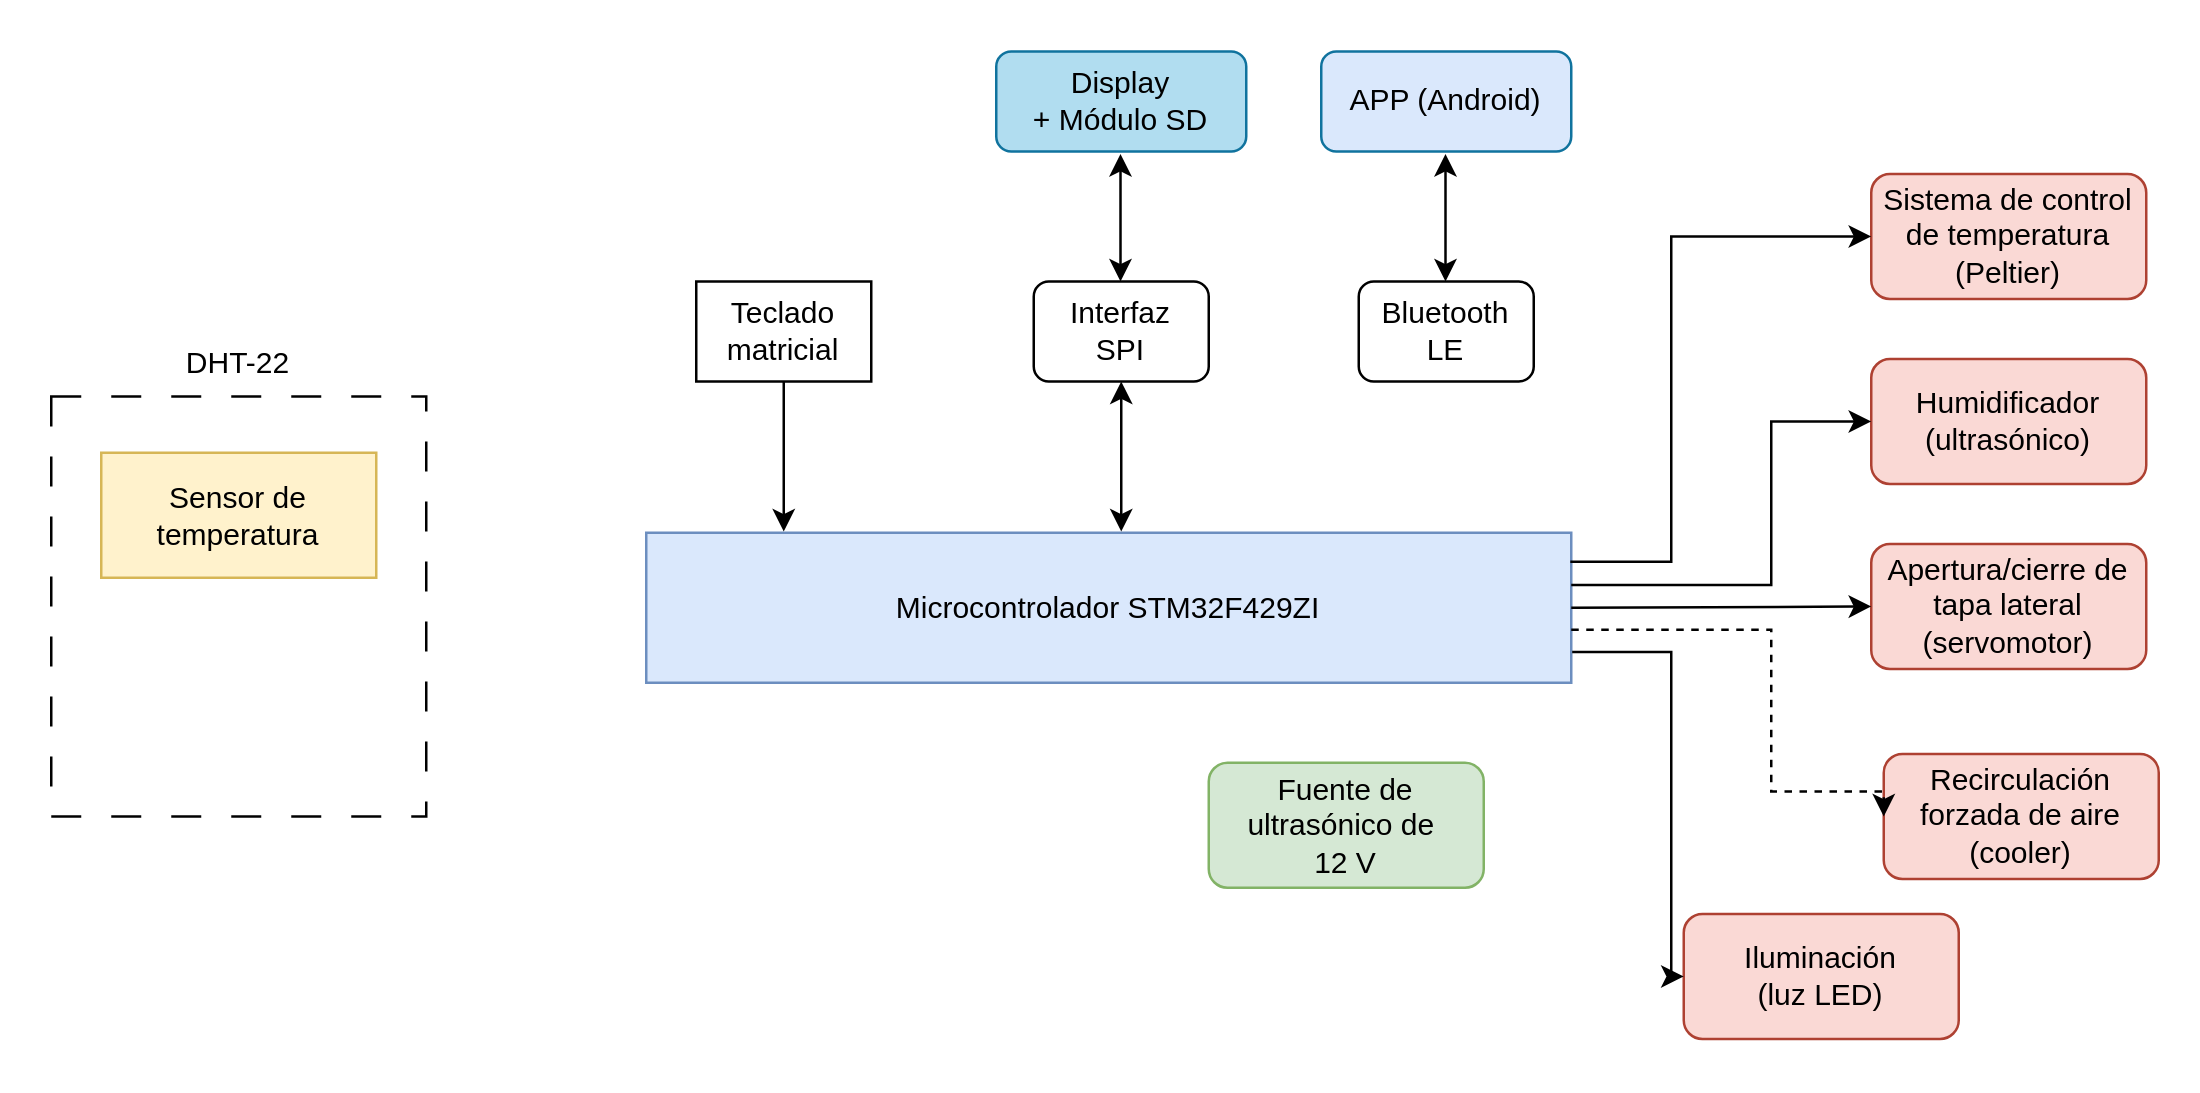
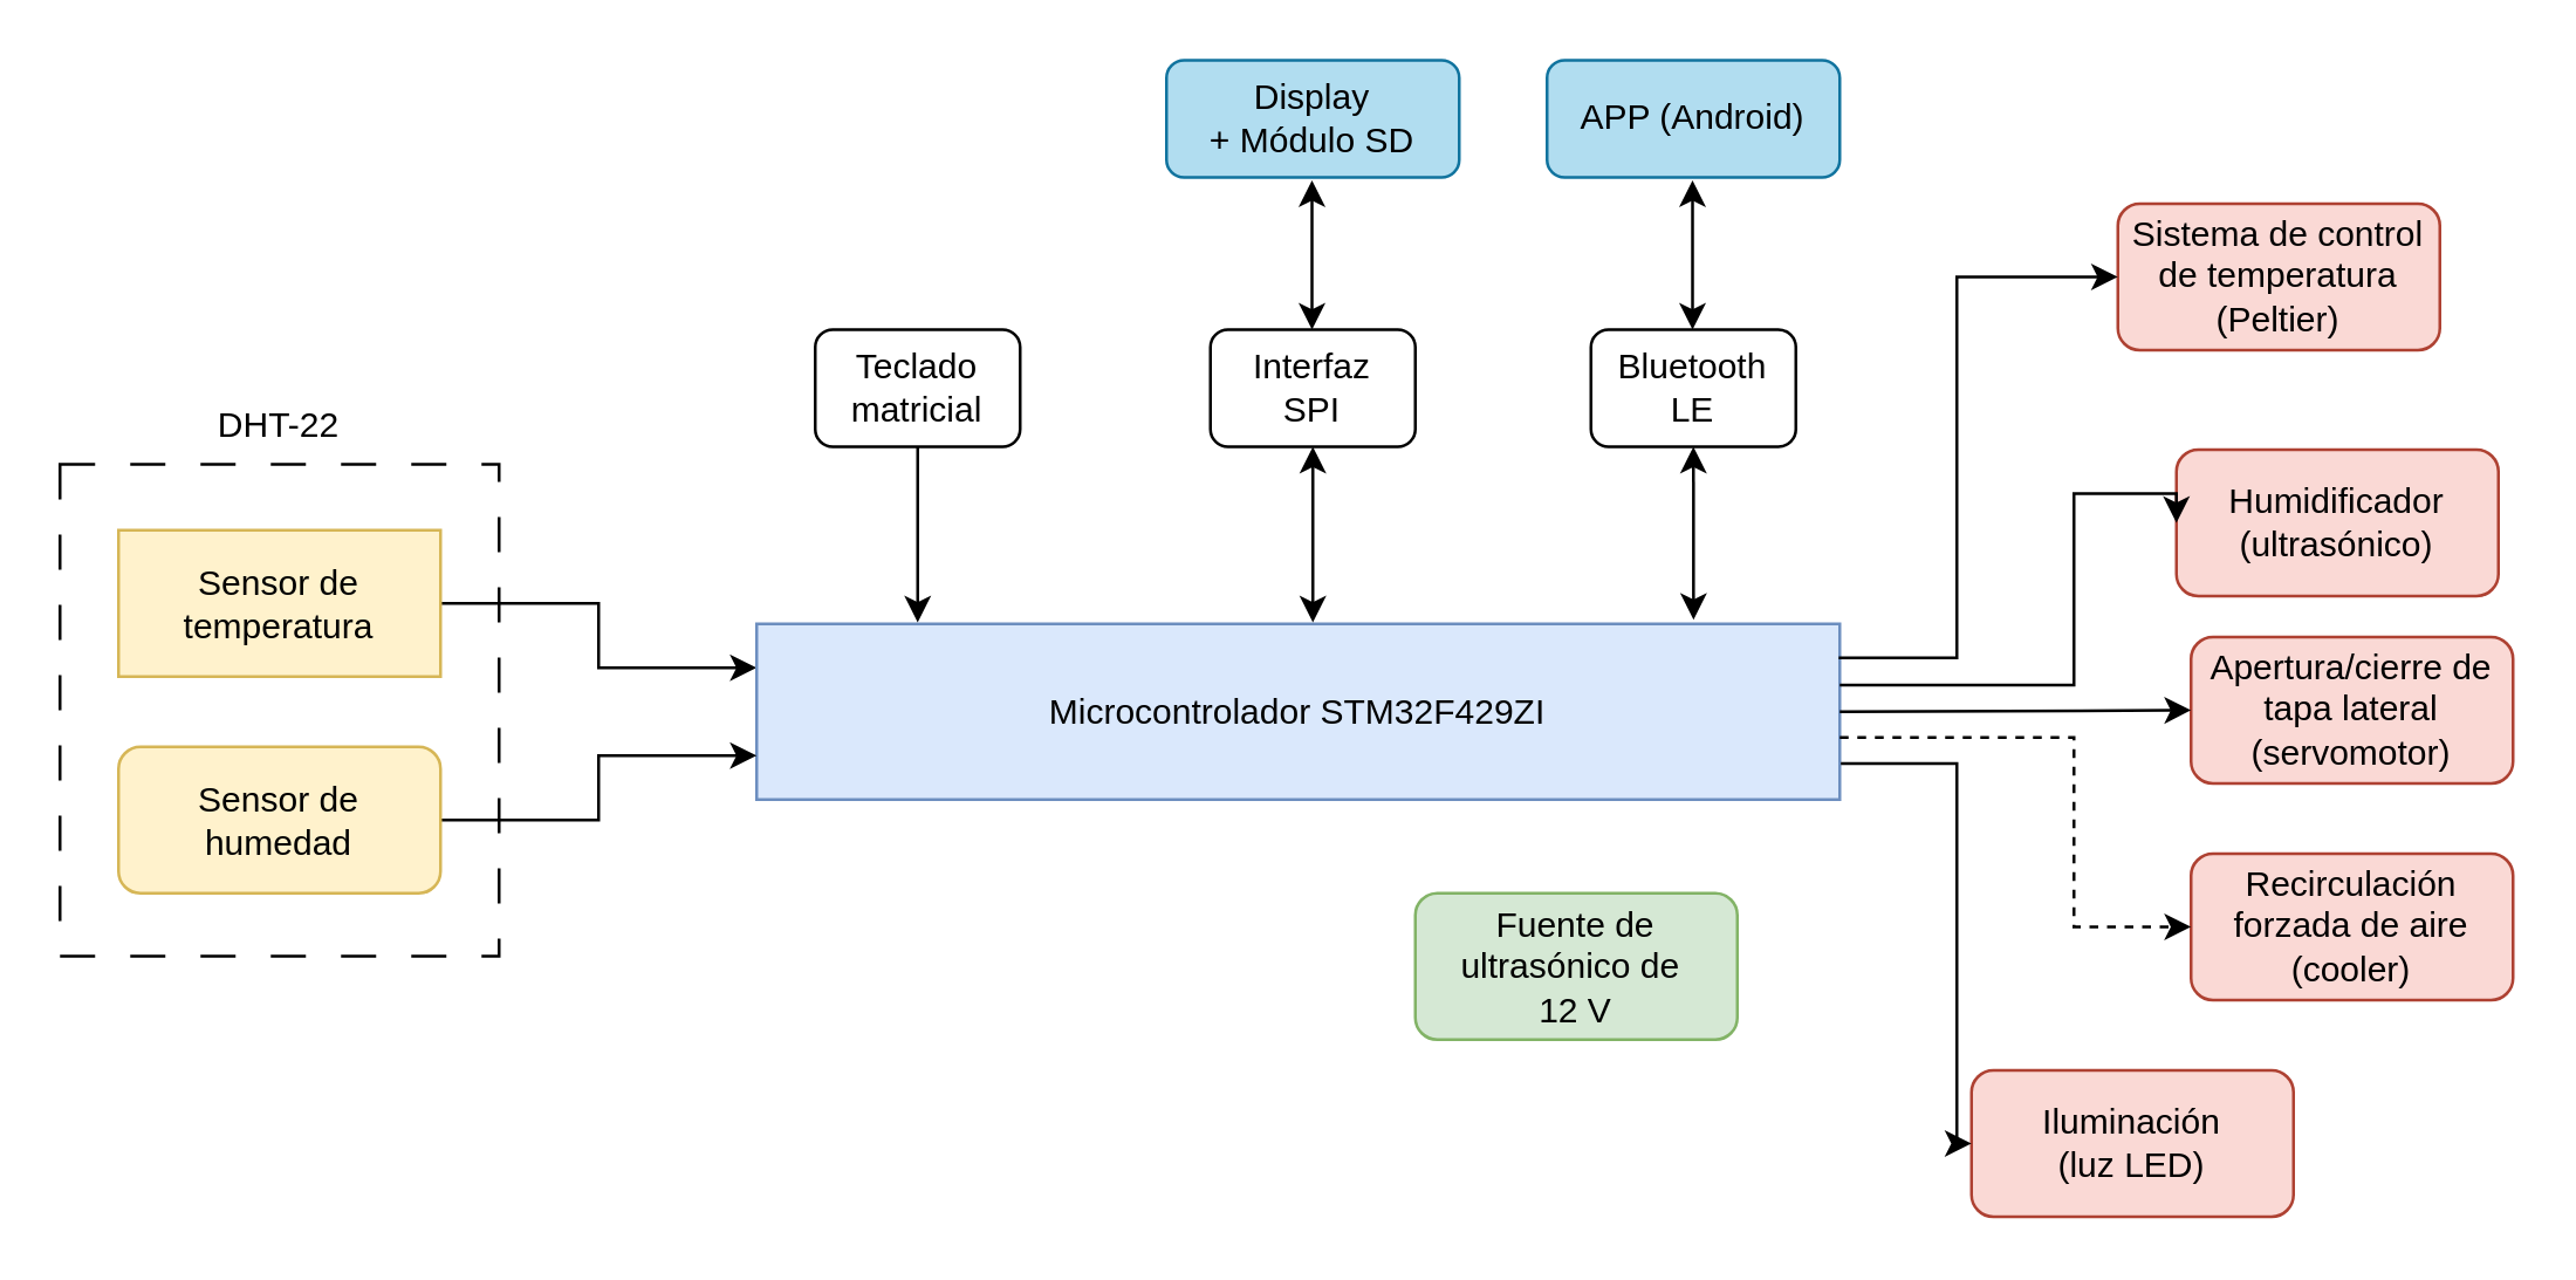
- <mxCell id="6" value="APP (Android)" style="rounded=1;whiteSpace=wrap;html=1;fillColor=#dae8fc;strokeColor=#10739e;" parent="1" vertex="1"><mxGeometry x="528" y="20" width="100" height="40" as="geometry" /></mxCell>
+ <mxCell id="6" value="APP (Android)" style="rounded=1;whiteSpace=wrap;html=1;fillColor=#b1ddf0;strokeColor=#10739e;" parent="1" vertex="1"><mxGeometry x="528" y="20" width="100" height="40" as="geometry" /></mxCell>
- <mxCell id="9" value="Sistema de control de temperatura (Peltier)" style="rounded=1;whiteSpace=wrap;html=1;fillColor=#fad9d5;strokeColor=#ae4132;" parent="1" vertex="1"><mxGeometry x="748" y="69" width="110" height="50" as="geometry" /></mxCell>
+ <mxCell id="9" value="Sistema de control de temperatura (Peltier)" style="rounded=1;whiteSpace=wrap;html=1;fillColor=#fad9d5;strokeColor=#ae4132;" parent="1" vertex="1"><mxGeometry x="723" y="69" width="110" height="50" as="geometry" /></mxCell>
- <mxCell id="28" value="Teclado&lt;div&gt;matricial&lt;/div&gt;" style="whiteSpace=wrap;html=1;rounded=0;" vertex="1" parent="1"><mxGeometry x="278" y="112" width="70" height="40" as="geometry" /></mxCell>
+ <mxCell id="28" value="Teclado&lt;div&gt;matricial&lt;/div&gt;" style="rounded=1;whiteSpace=wrap;html=1;" vertex="1" parent="1"><mxGeometry x="278" y="112" width="70" height="40" as="geometry" /></mxCell>
- <mxCell id="10" value="Humidificador&lt;div&gt;(ultrasónico)&lt;/div&gt;" style="rounded=1;whiteSpace=wrap;html=1;fillColor=#fad9d5;strokeColor=#ae4132;" parent="1" vertex="1"><mxGeometry x="748" y="143" width="110" height="50" as="geometry" /></mxCell>
+ <mxCell id="10" value="Humidificador&lt;div&gt;(ultrasónico)&lt;/div&gt;" style="rounded=1;whiteSpace=wrap;html=1;fillColor=#fad9d5;strokeColor=#ae4132;" parent="1" vertex="1"><mxGeometry x="743" y="153" width="110" height="50" as="geometry" /></mxCell>
+ <mxCell id="14" value="" style="endArrow=classic;startArrow=classic;html=1;rounded=0;entryX=0.5;entryY=1;entryDx=0;entryDy=0;exitX=0.865;exitY=-0.023;exitDx=0;exitDy=0;exitPerimeter=0;" parent="1" source="4" target="5" edge="1"><mxGeometry width="50" height="50" relative="1" as="geometry"><mxPoint x="578" y="210" as="sourcePoint" /><mxPoint x="418" y="135.88" as="targetPoint" /></mxGeometry></mxCell>
+ <mxCell id="2" style="edgeStyle=orthogonalEdgeStyle;rounded=0;orthogonalLoop=1;jettySize=auto;html=1;exitX=1;exitY=0.5;exitDx=0;exitDy=0;entryX=0;entryY=0.25;entryDx=0;entryDy=0;" parent="1" source="3" target="4" edge="1"><mxGeometry relative="1" as="geometry" /></mxCell>
+ <mxCell id="7" style="edgeStyle=orthogonalEdgeStyle;rounded=0;orthogonalLoop=1;jettySize=auto;html=1;entryX=0;entryY=0.75;entryDx=0;entryDy=0;" parent="1" source="8" target="4" edge="1"><mxGeometry relative="1" as="geometry" /></mxCell>
+ <mxCell id="8" value="Sensor de humedad" style="rounded=1;whiteSpace=wrap;html=1;fillColor=#fff2cc;strokeColor=#d6b656;" parent="1" vertex="1"><mxGeometry x="40" y="254.5" width="110" height="50" as="geometry" /></mxCell>
- <mxCell id="12" value="Recirculación forzada de aire (cooler)" style="rounded=1;whiteSpace=wrap;html=1;fillColor=#fad9d5;strokeColor=#ae4132;" parent="1" vertex="1"><mxGeometry x="753" y="301" width="110" height="50" as="geometry" /></mxCell>
+ <mxCell id="12" value="Recirculación forzada de aire (cooler)" style="rounded=1;whiteSpace=wrap;html=1;fillColor=#fad9d5;strokeColor=#ae4132;" parent="1" vertex="1"><mxGeometry x="748" y="291" width="110" height="50" as="geometry" /></mxCell>
